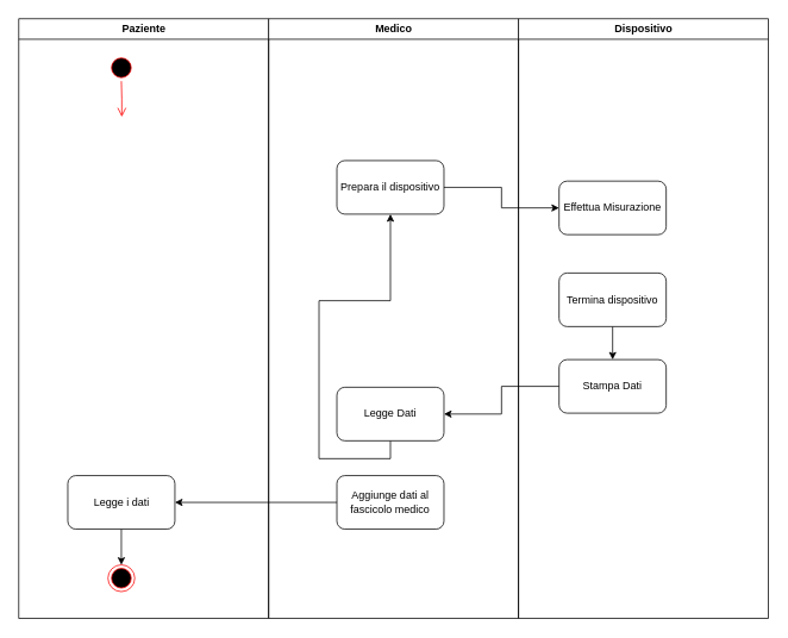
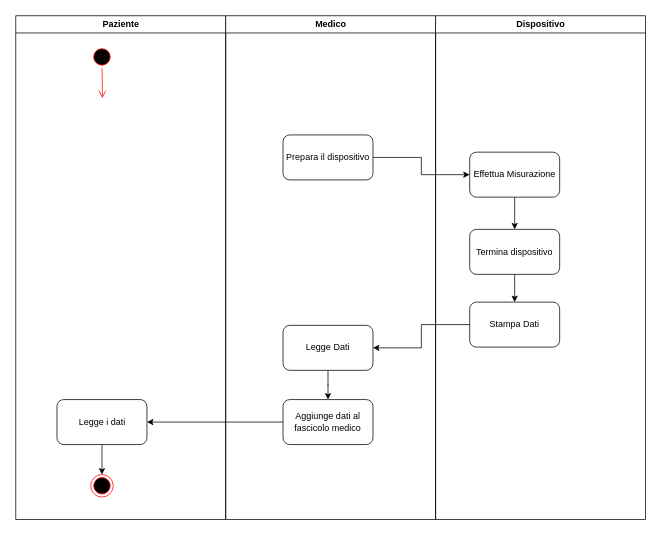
+ <mxCell id="14" style="edgeStyle=orthogonalEdgeStyle;rounded=0;orthogonalLoop=1;jettySize=auto;html=1;exitX=0.5;exitY=1;exitDx=0;exitDy=0;" parent="13" source="15" target="17" edge="1"><mxGeometry relative="1" as="geometry" /></mxCell>
- <mxCell id="10" style="edgeStyle=orthogonalEdgeStyle;rounded=0;orthogonalLoop=1;jettySize=auto;html=1;exitX=0.5;exitY=1;exitDx=0;exitDy=0;" parent="8" source="11" target="9" edge="1"><mxGeometry relative="1" as="geometry" /></mxCell>
+ <mxCell id="10" style="edgeStyle=orthogonalEdgeStyle;rounded=0;orthogonalLoop=1;jettySize=auto;html=1;exitX=0.5;exitY=1;exitDx=0;exitDy=0;" parent="8" source="11" target="12" edge="1"><mxGeometry relative="1" as="geometry" /></mxCell>
